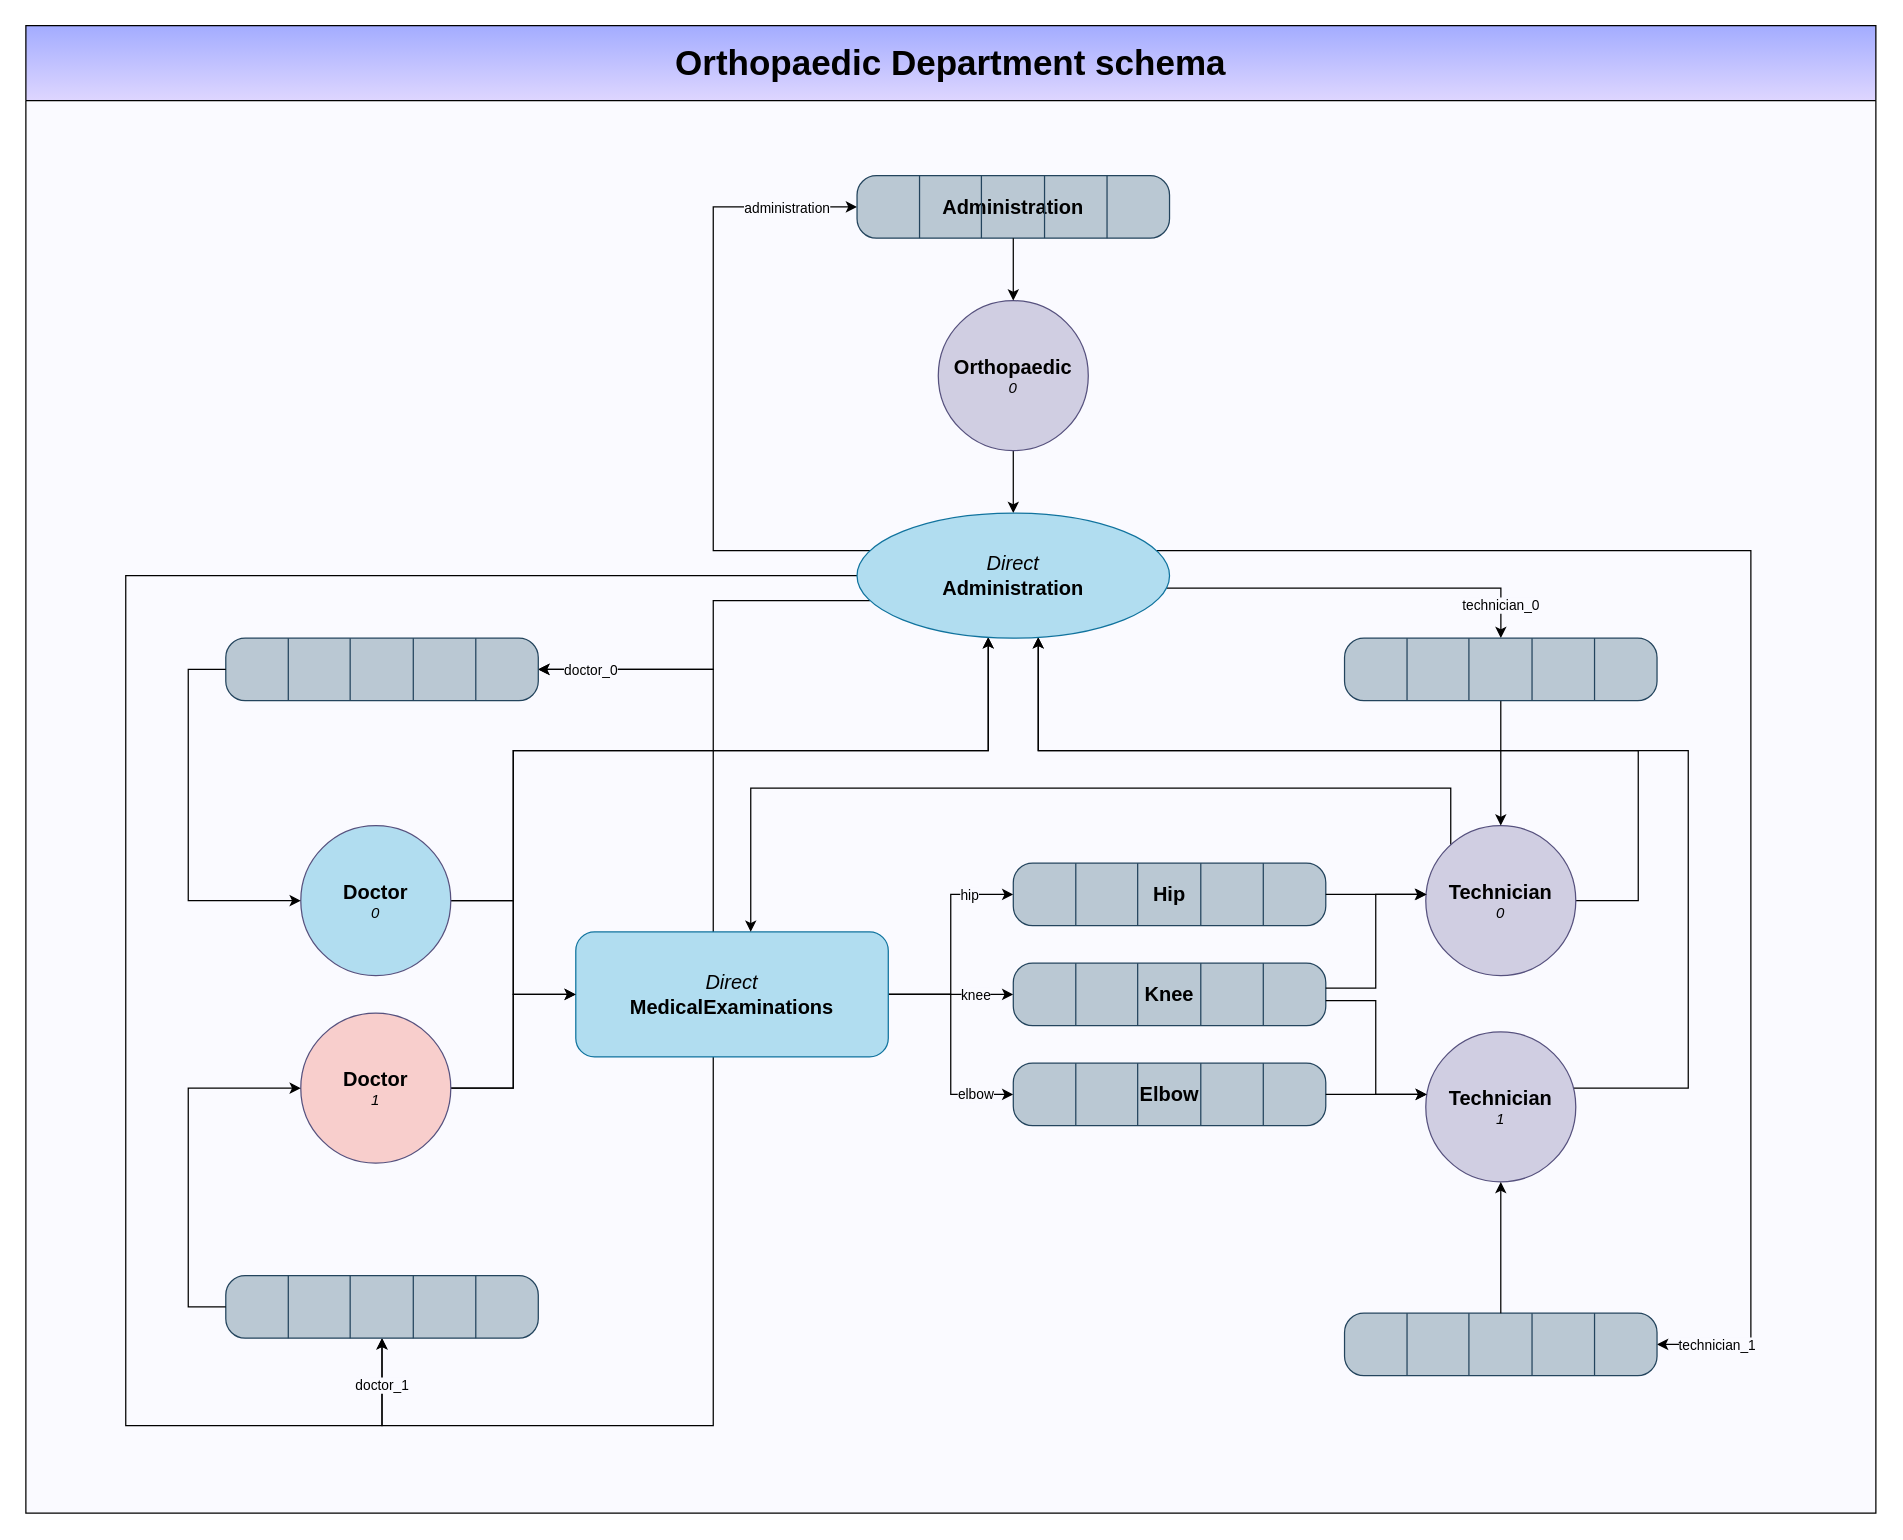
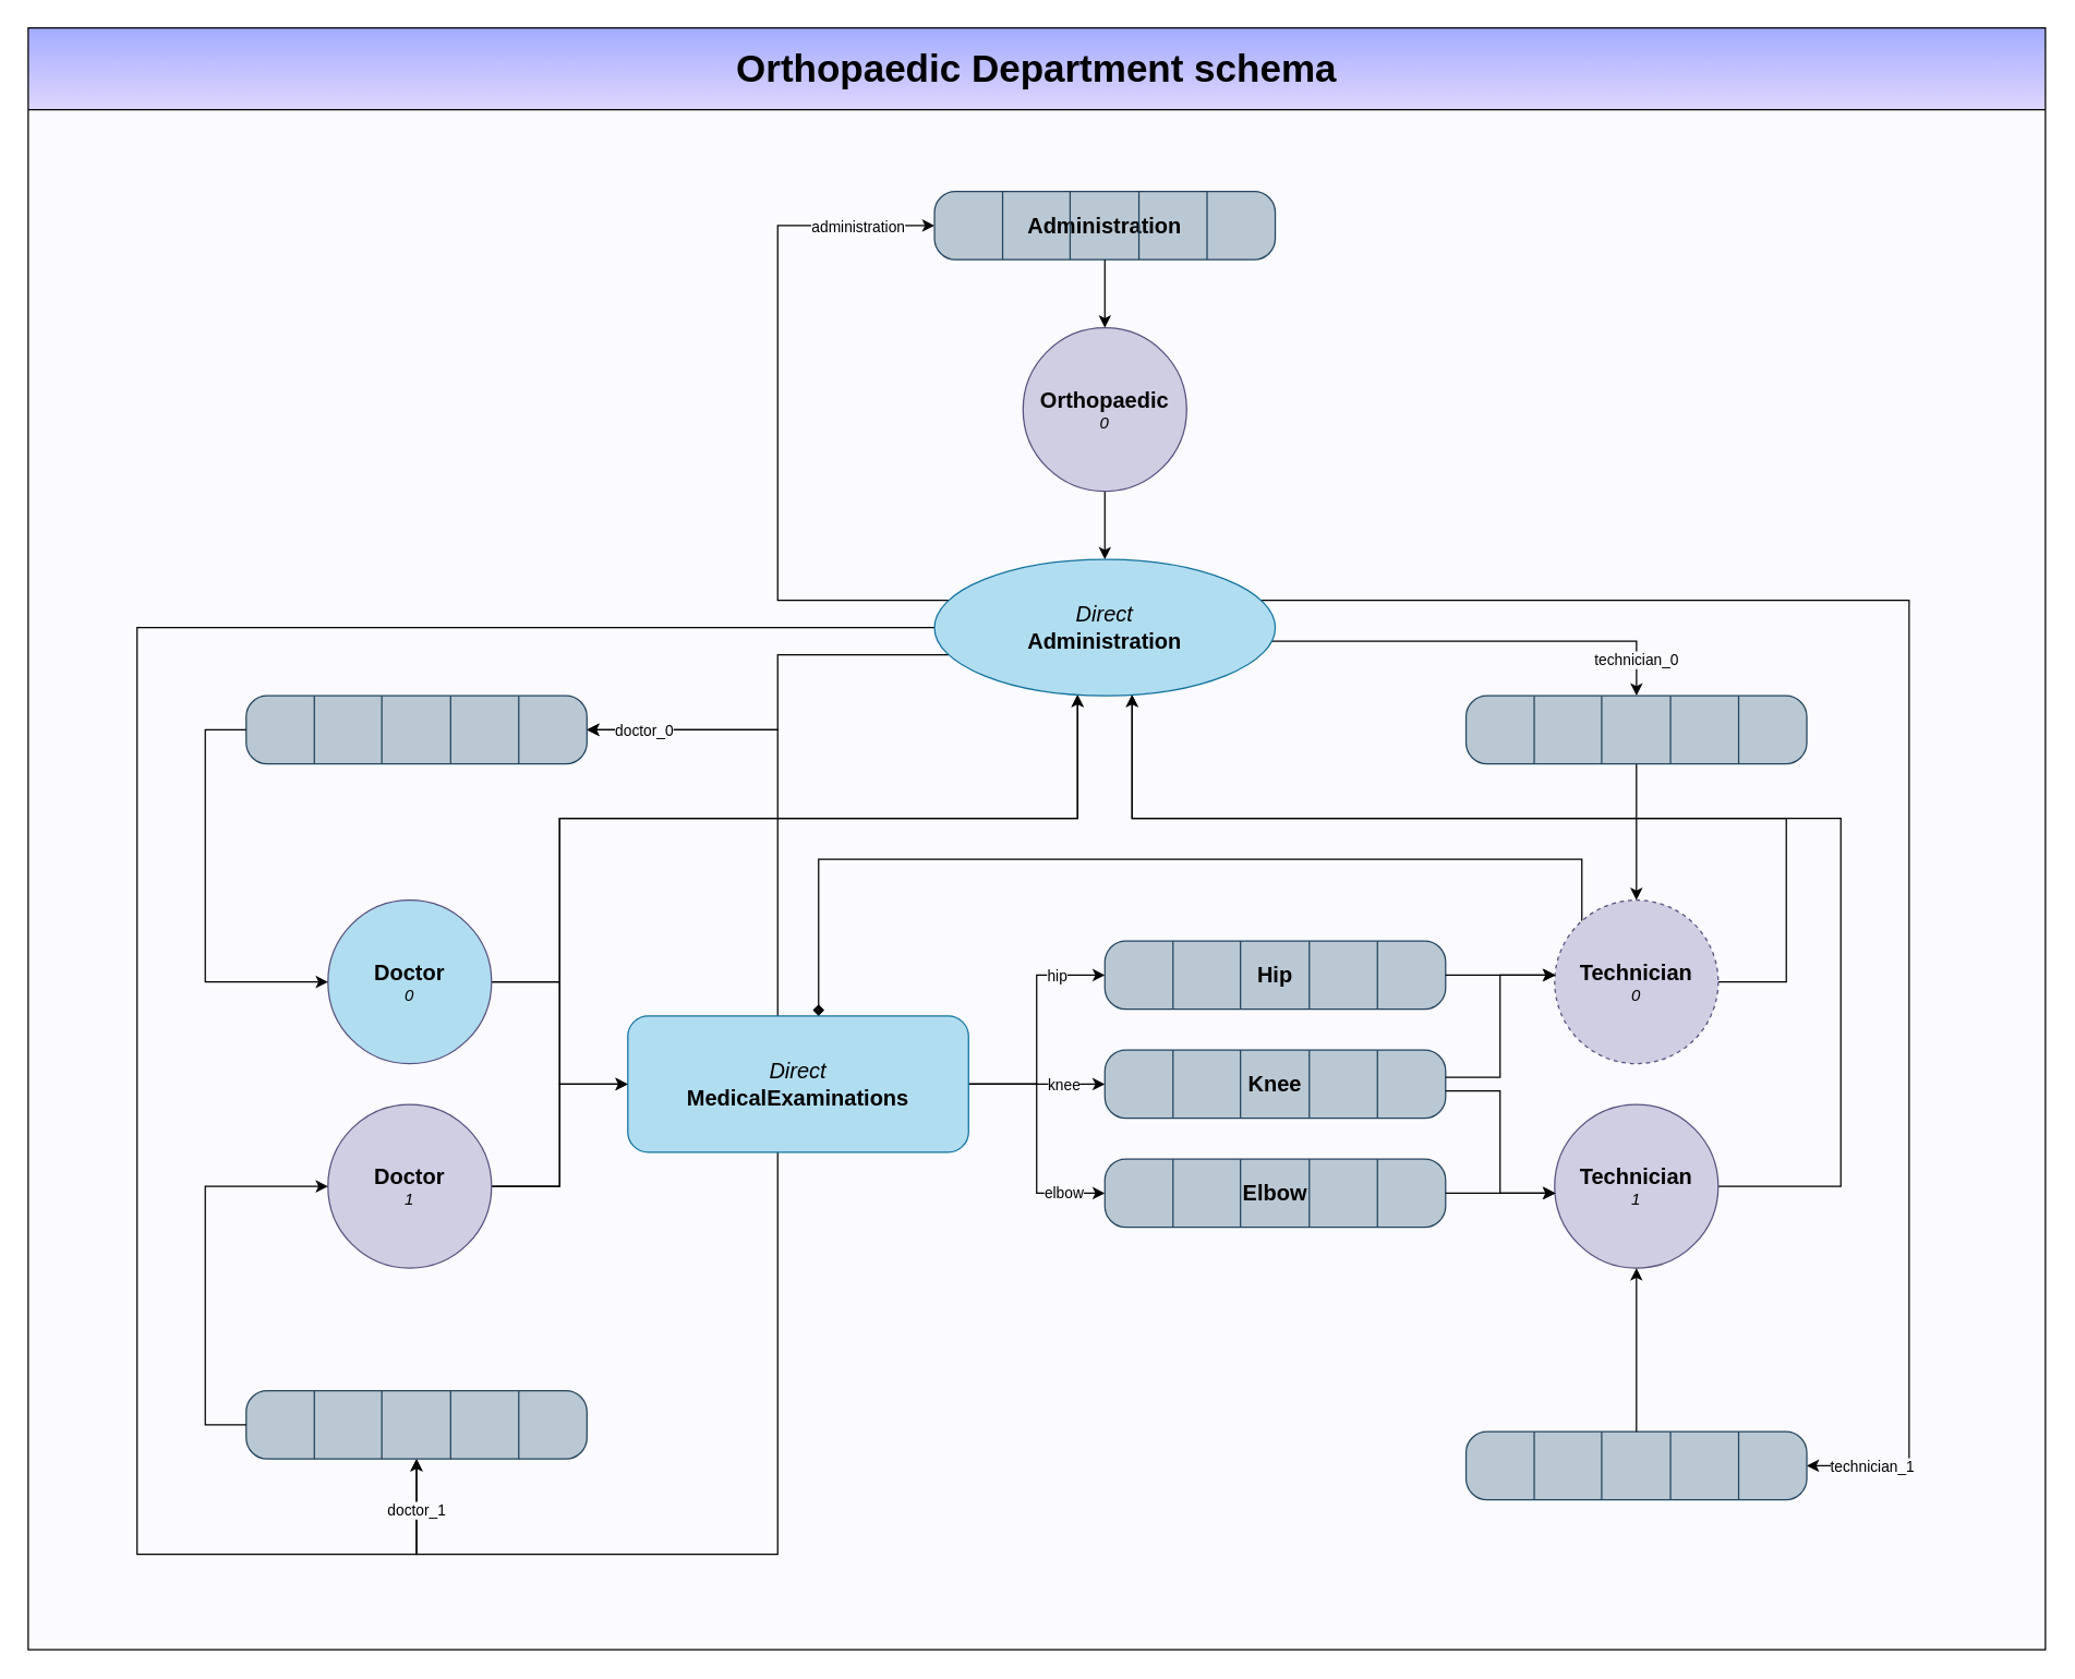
- <mxCell id="17" value="&lt;div&gt;&lt;font style=&quot;font-size: 16px;&quot;&gt;&lt;b&gt;Technician&lt;/b&gt;&lt;/font&gt;&lt;/div&gt;&lt;div style=&quot;&quot;&gt;&lt;font style=&quot;font-size: 12px;&quot;&gt;&lt;i&gt;&lt;span style=&quot;&quot;&gt;0&lt;/span&gt;&lt;font style=&quot;font-size: 12px;&quot;&gt;&lt;br&gt;&lt;/font&gt;&lt;/i&gt;&lt;/font&gt;&lt;/div&gt;" style="ellipse;whiteSpace=wrap;html=1;aspect=fixed;fillColor=#d0cee2;strokeColor=#56517e;" vertex="1" parent="2"><mxGeometry x="1119.93" y="640" width="120" height="120" as="geometry" /></mxCell>
+ <mxCell id="17" value="&lt;div&gt;&lt;font style=&quot;font-size: 16px;&quot;&gt;&lt;b&gt;Technician&lt;/b&gt;&lt;/font&gt;&lt;/div&gt;&lt;div style=&quot;&quot;&gt;&lt;font style=&quot;font-size: 12px;&quot;&gt;&lt;i&gt;&lt;span style=&quot;&quot;&gt;0&lt;/span&gt;&lt;font style=&quot;font-size: 12px;&quot;&gt;&lt;br&gt;&lt;/font&gt;&lt;/i&gt;&lt;/font&gt;&lt;/div&gt;" style="ellipse;whiteSpace=wrap;html=1;aspect=fixed;fillColor=#d0cee2;strokeColor=#56517e;dashed=1;" vertex="1" parent="2"><mxGeometry x="1119.93" y="640" width="120" height="120" as="geometry" /></mxCell>
- <mxCell id="15" style="edgeStyle=orthogonalEdgeStyle;rounded=0;orthogonalLoop=1;jettySize=auto;html=1;" edge="1" parent="2" source="17" target="11"><mxGeometry relative="1" as="geometry"><mxPoint x="1249.93" y="700" as="sourcePoint" /><mxPoint x="584.93" y="725" as="targetPoint" /><Array as="points"><mxPoint x="1139.93" y="610" /><mxPoint x="579.93" y="610" /></Array></mxGeometry></mxCell>
+ <mxCell id="15" style="edgeStyle=orthogonalEdgeStyle;rounded=0;orthogonalLoop=1;jettySize=auto;html=1;endArrow=diamond;" edge="1" parent="2" source="17" target="11"><mxGeometry relative="1" as="geometry"><mxPoint x="1249.93" y="700" as="sourcePoint" /><mxPoint x="584.93" y="725" as="targetPoint" /><Array as="points"><mxPoint x="1139.93" y="610" /><mxPoint x="579.93" y="610" /></Array></mxGeometry></mxCell>
- <mxCell id="20" value="&lt;div&gt;&lt;font style=&quot;font-size: 16px;&quot;&gt;&lt;b&gt;Doctor&lt;/b&gt;&lt;/font&gt;&lt;/div&gt;&lt;div style=&quot;&quot;&gt;&lt;font style=&quot;font-size: 12px;&quot;&gt;&lt;i style=&quot;&quot;&gt;1&lt;/i&gt;&lt;/font&gt;&lt;/div&gt;" style="ellipse;whiteSpace=wrap;html=1;aspect=fixed;fillColor=#f8cecc;strokeColor=#56517e;" vertex="1" parent="2"><mxGeometry x="219.93" y="790" width="120" height="120" as="geometry" /></mxCell>
+ <mxCell id="20" value="&lt;div&gt;&lt;font style=&quot;font-size: 16px;&quot;&gt;&lt;b&gt;Doctor&lt;/b&gt;&lt;/font&gt;&lt;/div&gt;&lt;div style=&quot;&quot;&gt;&lt;font style=&quot;font-size: 12px;&quot;&gt;&lt;i style=&quot;&quot;&gt;1&lt;/i&gt;&lt;/font&gt;&lt;/div&gt;" style="ellipse;whiteSpace=wrap;html=1;aspect=fixed;fillColor=#d0cee2;strokeColor=#56517e;" vertex="1" parent="2"><mxGeometry x="219.93" y="790" width="120" height="120" as="geometry" /></mxCell>
- <mxCell id="22" value="&lt;div&gt;&lt;font style=&quot;font-size: 16px;&quot;&gt;&lt;b&gt;Technician&lt;/b&gt;&lt;/font&gt;&lt;/div&gt;&lt;div style=&quot;&quot;&gt;&lt;font style=&quot;font-size: 12px;&quot;&gt;&lt;i&gt;&lt;font style=&quot;font-size: 12px;&quot;&gt;1&lt;/font&gt;&lt;/i&gt;&lt;/font&gt;&lt;/div&gt;" style="ellipse;whiteSpace=wrap;html=1;aspect=fixed;fillColor=#d0cee2;strokeColor=#56517e;" vertex="1" parent="2"><mxGeometry x="1119.93" y="805" width="120" height="120" as="geometry" /></mxCell>
+ <mxCell id="22" value="&lt;div&gt;&lt;font style=&quot;font-size: 16px;&quot;&gt;&lt;b&gt;Technician&lt;/b&gt;&lt;/font&gt;&lt;/div&gt;&lt;div style=&quot;&quot;&gt;&lt;font style=&quot;font-size: 12px;&quot;&gt;&lt;i&gt;&lt;font style=&quot;font-size: 12px;&quot;&gt;1&lt;/font&gt;&lt;/i&gt;&lt;/font&gt;&lt;/div&gt;" style="ellipse;whiteSpace=wrap;html=1;aspect=fixed;fillColor=#d0cee2;strokeColor=#56517e;" vertex="1" parent="2"><mxGeometry x="1119.93" y="790" width="120" height="120" as="geometry" /></mxCell>
